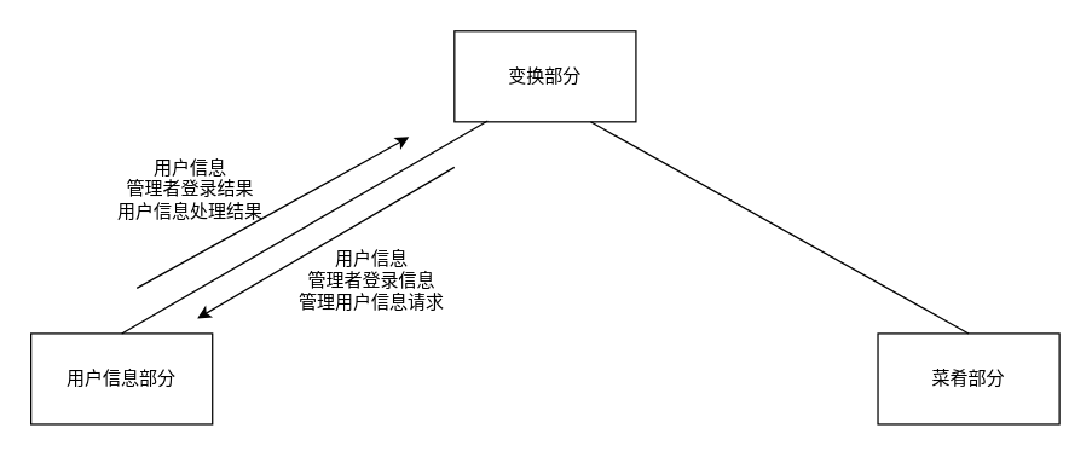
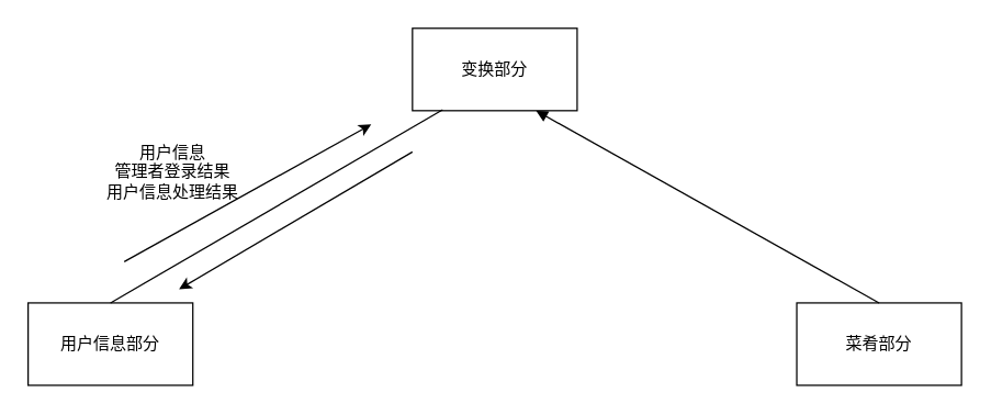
- <mxCell id="6" value="" style="endArrow=none;html=1;entryX=0.75;entryY=1;entryDx=0;entryDy=0;exitX=0.5;exitY=0;exitDx=0;exitDy=0;" edge="1" parent="1" source="4" target="2"><mxGeometry width="50" height="50" relative="1" as="geometry"><mxPoint x="370" y="190" as="sourcePoint" /><mxPoint x="341.96" y="99.4" as="targetPoint" /></mxGeometry></mxCell>
+ <mxCell id="6" value="" style="endArrow=block;html=1;entryX=0.75;entryY=1;entryDx=0;entryDy=0;exitX=0.5;exitY=0;exitDx=0;exitDy=0;" edge="1" parent="1" source="4" target="2"><mxGeometry width="50" height="50" relative="1" as="geometry"><mxPoint x="370" y="190" as="sourcePoint" /><mxPoint x="341.96" y="99.4" as="targetPoint" /></mxGeometry></mxCell>
- <mxCell id="10" value="用户信息&lt;br&gt;管理者登录信息&lt;br&gt;管理用户信息请求" style="text;html=1;align=center;verticalAlign=middle;resizable=0;points=[];autosize=1;" vertex="1" parent="1"><mxGeometry x="190" y="160" width="110" height="50" as="geometry" /></mxCell>
